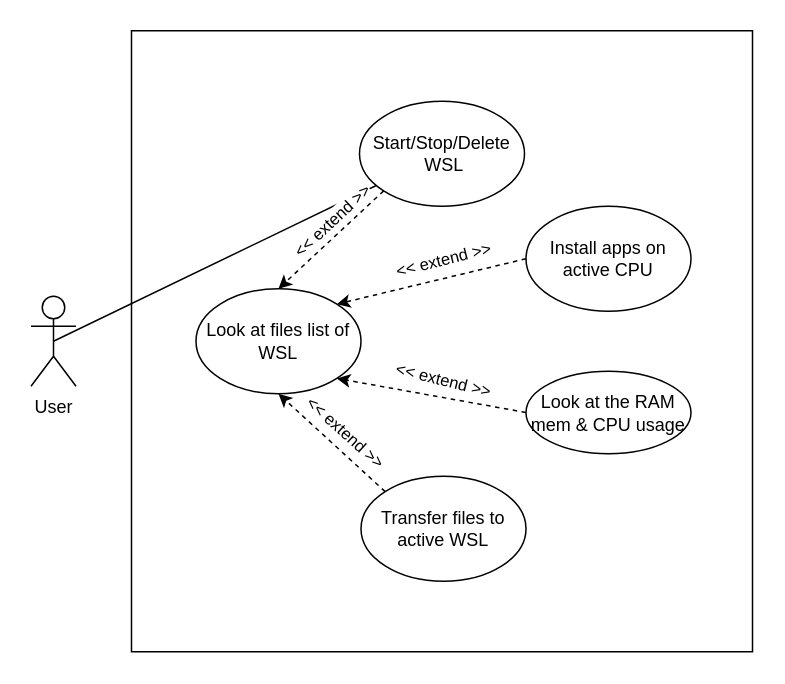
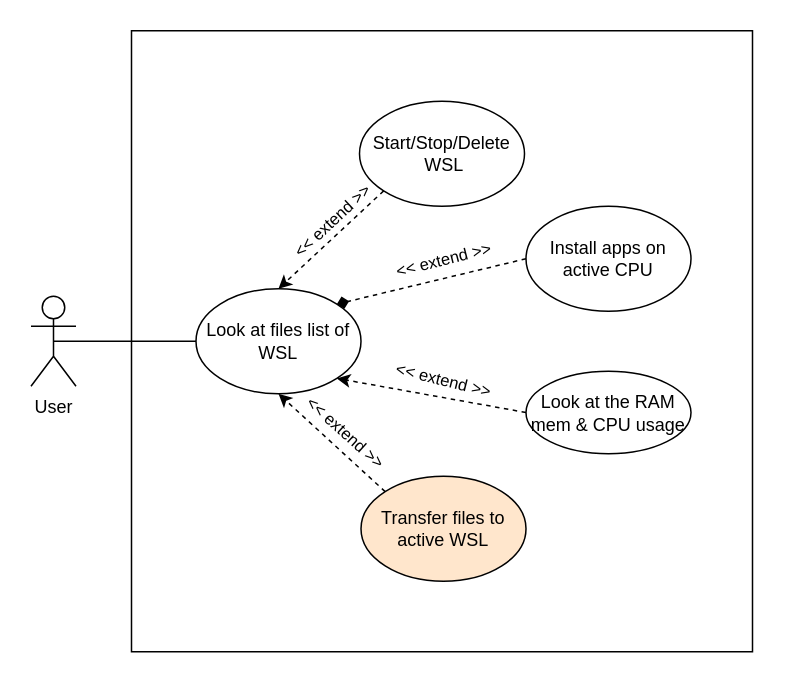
- <mxCell id="5" value="" style="endArrow=none;html=1;rounded=0;exitX=0.5;exitY=0.5;exitDx=0;exitDy=0;exitPerimeter=0;" edge="1" parent="1" source="3" target="6"><mxGeometry width="50" height="50" relative="1" as="geometry"><mxPoint x="37" y="237" as="sourcePoint" /><mxPoint x="87" y="187" as="targetPoint" /></mxGeometry></mxCell>
+ <mxCell id="5" value="" style="endArrow=none;html=1;rounded=0;entryX=0;entryY=0.5;entryDx=0;entryDy=0;exitX=0.5;exitY=0.5;exitDx=0;exitDy=0;exitPerimeter=0;" edge="1" parent="1" source="3" target="4"><mxGeometry width="50" height="50" relative="1" as="geometry"><mxPoint x="37" y="237" as="sourcePoint" /><mxPoint x="87" y="187" as="targetPoint" /></mxGeometry></mxCell>
- <mxCell id="12" value="" style="endArrow=classic;html=1;rounded=0;entryX=1;entryY=0;entryDx=0;entryDy=0;exitX=0;exitY=0.5;exitDx=0;exitDy=0;dashed=1;" edge="1" parent="1" source="8" target="4"><mxGeometry width="50" height="50" relative="1" as="geometry"><mxPoint x="270" y="127" as="sourcePoint" /><mxPoint x="320" y="77" as="targetPoint" /></mxGeometry></mxCell>
+ <mxCell id="12" value="" style="endArrow=diamond;html=1;rounded=0;entryX=1;entryY=0;entryDx=0;entryDy=0;exitX=0;exitY=0.5;exitDx=0;exitDy=0;dashed=1;" edge="1" parent="1" source="8" target="4"><mxGeometry width="50" height="50" relative="1" as="geometry"><mxPoint x="270" y="127" as="sourcePoint" /><mxPoint x="320" y="77" as="targetPoint" /></mxGeometry></mxCell>
- <mxCell id="7" value="Transfer files to active WSL" style="ellipse;whiteSpace=wrap;html=1;" vertex="1" parent="1"><mxGeometry x="240" y="317" width="110" height="70" as="geometry" /></mxCell>
+ <mxCell id="7" value="Transfer files to active WSL" style="ellipse;whiteSpace=wrap;html=1;fillColor=#ffe6cc;" vertex="1" parent="1"><mxGeometry x="240" y="317" width="110" height="70" as="geometry" /></mxCell>
